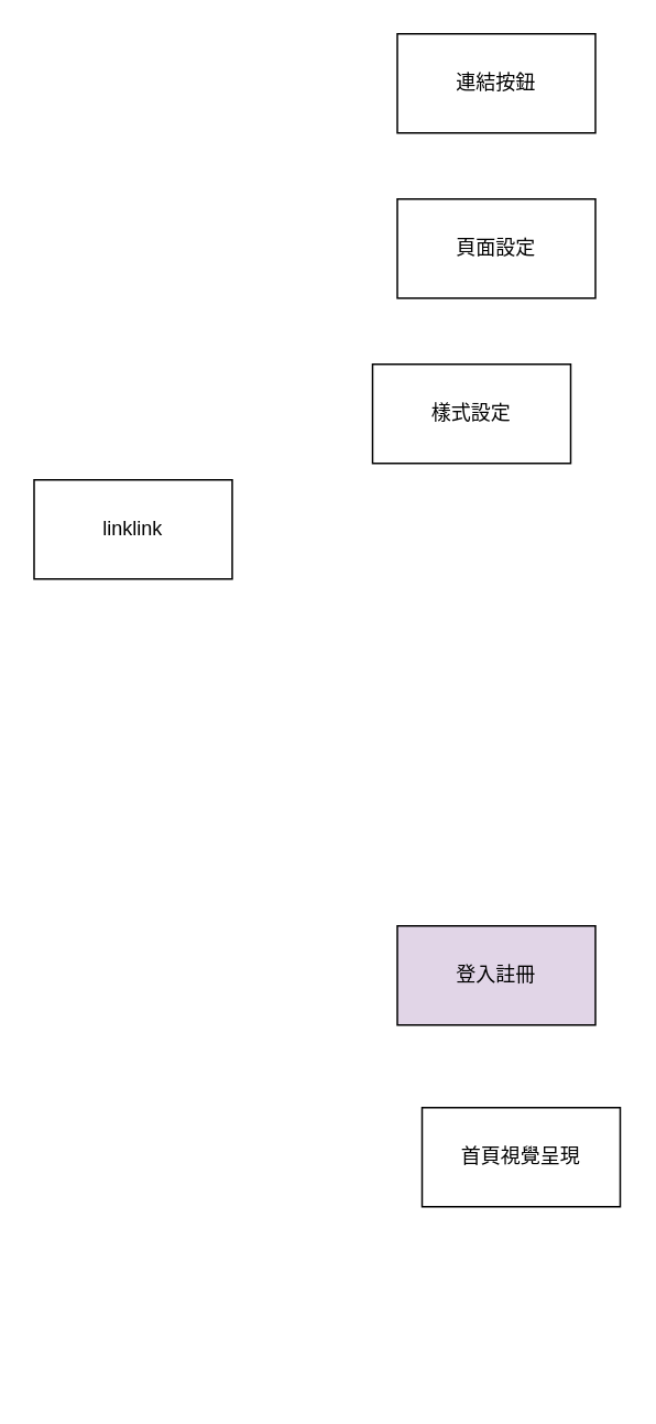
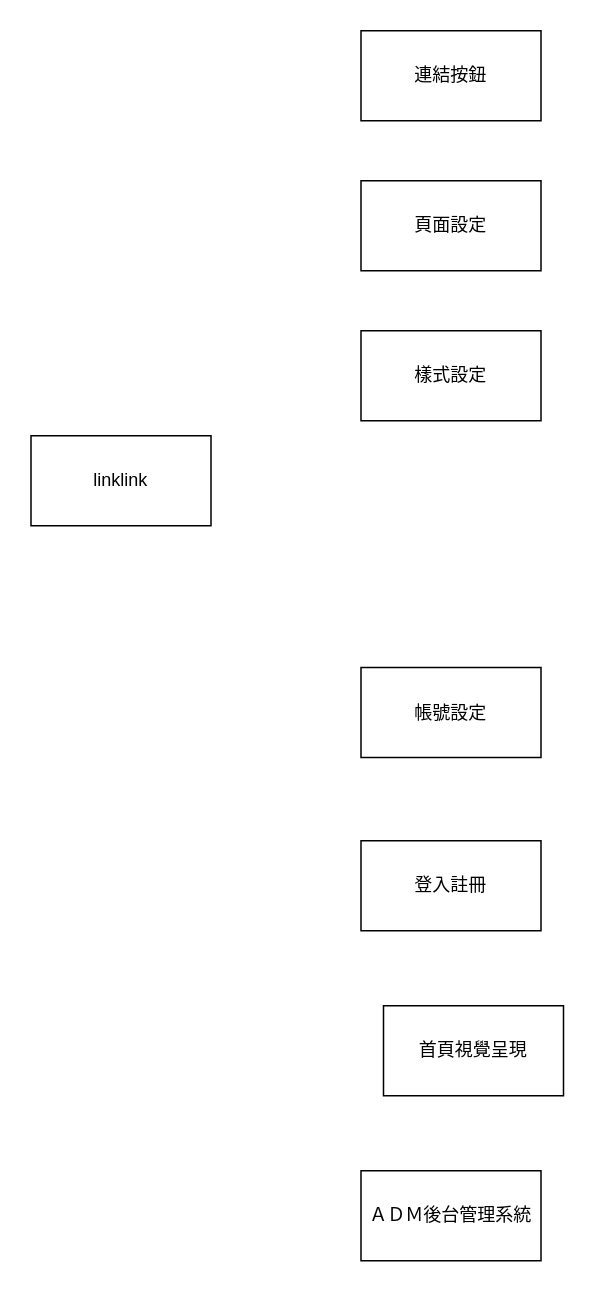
- <mxCell id="5" value="樣式設定" style="rounded=0;whiteSpace=wrap;html=1;" vertex="1" parent="1"><mxGeometry x="225" y="220" width="120" height="60" as="geometry" /></mxCell>
+ <mxCell id="5" value="樣式設定" style="rounded=0;whiteSpace=wrap;html=1;" vertex="1" parent="1"><mxGeometry x="240" y="220" width="120" height="60" as="geometry" /></mxCell>
+ <mxCell id="6" value="帳號設定" style="rounded=0;whiteSpace=wrap;html=1;" vertex="1" parent="1"><mxGeometry x="240" y="444.5" width="120" height="60" as="geometry" /></mxCell>
- <mxCell id="7" value="登入註冊" style="rounded=0;whiteSpace=wrap;html=1;fillColor=#e1d5e7;" vertex="1" parent="1"><mxGeometry x="240" y="560" width="120" height="60" as="geometry" /></mxCell>
+ <mxCell id="7" value="登入註冊" style="rounded=0;whiteSpace=wrap;html=1;" vertex="1" parent="1"><mxGeometry x="240" y="560" width="120" height="60" as="geometry" /></mxCell>
+ <mxCell id="9" value="ＡＤＭ後台管理系統" style="rounded=0;whiteSpace=wrap;html=1;" vertex="1" parent="1"><mxGeometry x="240" y="780" width="120" height="60" as="geometry" /></mxCell>
